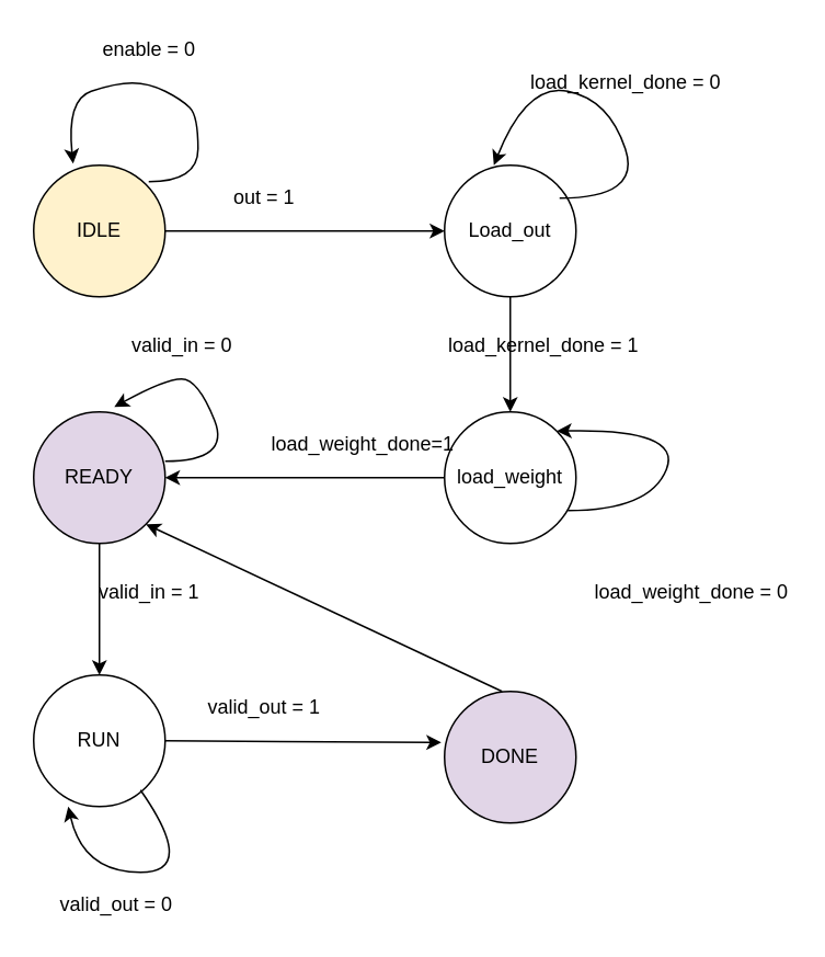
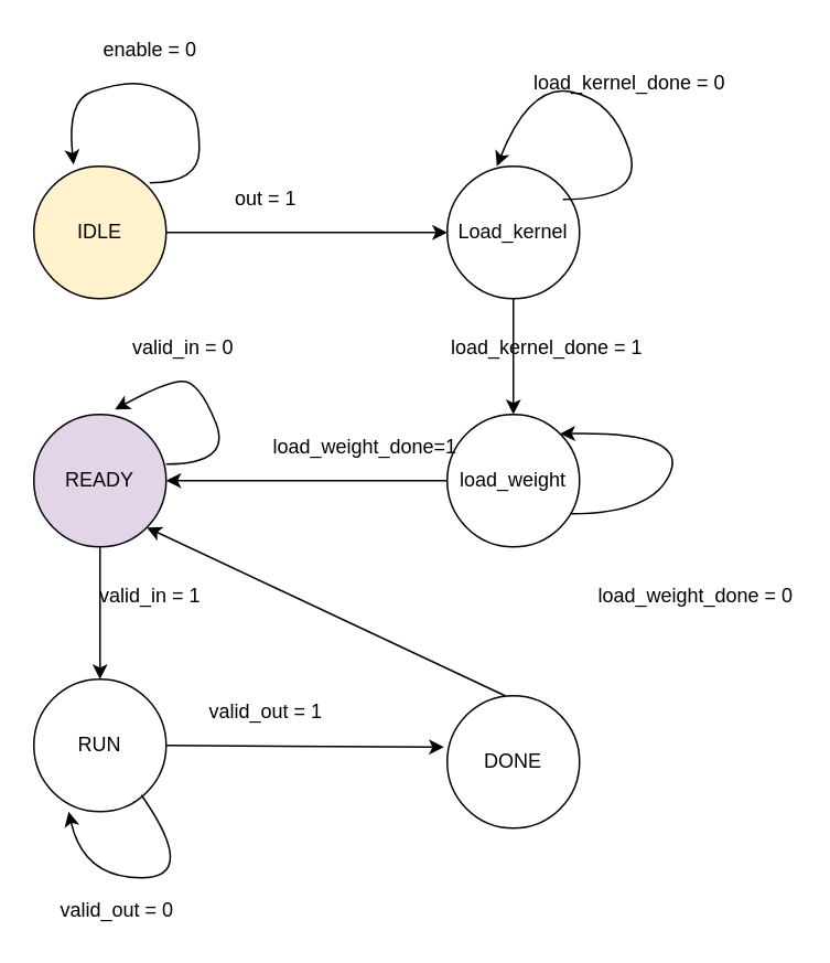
- <mxCell id="3" value="Load_out" style="ellipse;whiteSpace=wrap;html=1;aspect=fixed;" vertex="1" parent="1"><mxGeometry x="270" y="100" width="80" height="80" as="geometry" /></mxCell>
+ <mxCell id="3" value="Load_kernel" style="ellipse;whiteSpace=wrap;html=1;aspect=fixed;" vertex="1" parent="1"><mxGeometry x="270" y="100" width="80" height="80" as="geometry" /></mxCell>
- <mxCell id="7" value="DONE" style="ellipse;whiteSpace=wrap;html=1;aspect=fixed;fillColor=#e1d5e7;" vertex="1" parent="1"><mxGeometry x="270" y="420" width="80" height="80" as="geometry" /></mxCell>
+ <mxCell id="7" value="DONE" style="ellipse;whiteSpace=wrap;html=1;aspect=fixed;" vertex="1" parent="1"><mxGeometry x="270" y="420" width="80" height="80" as="geometry" /></mxCell>
